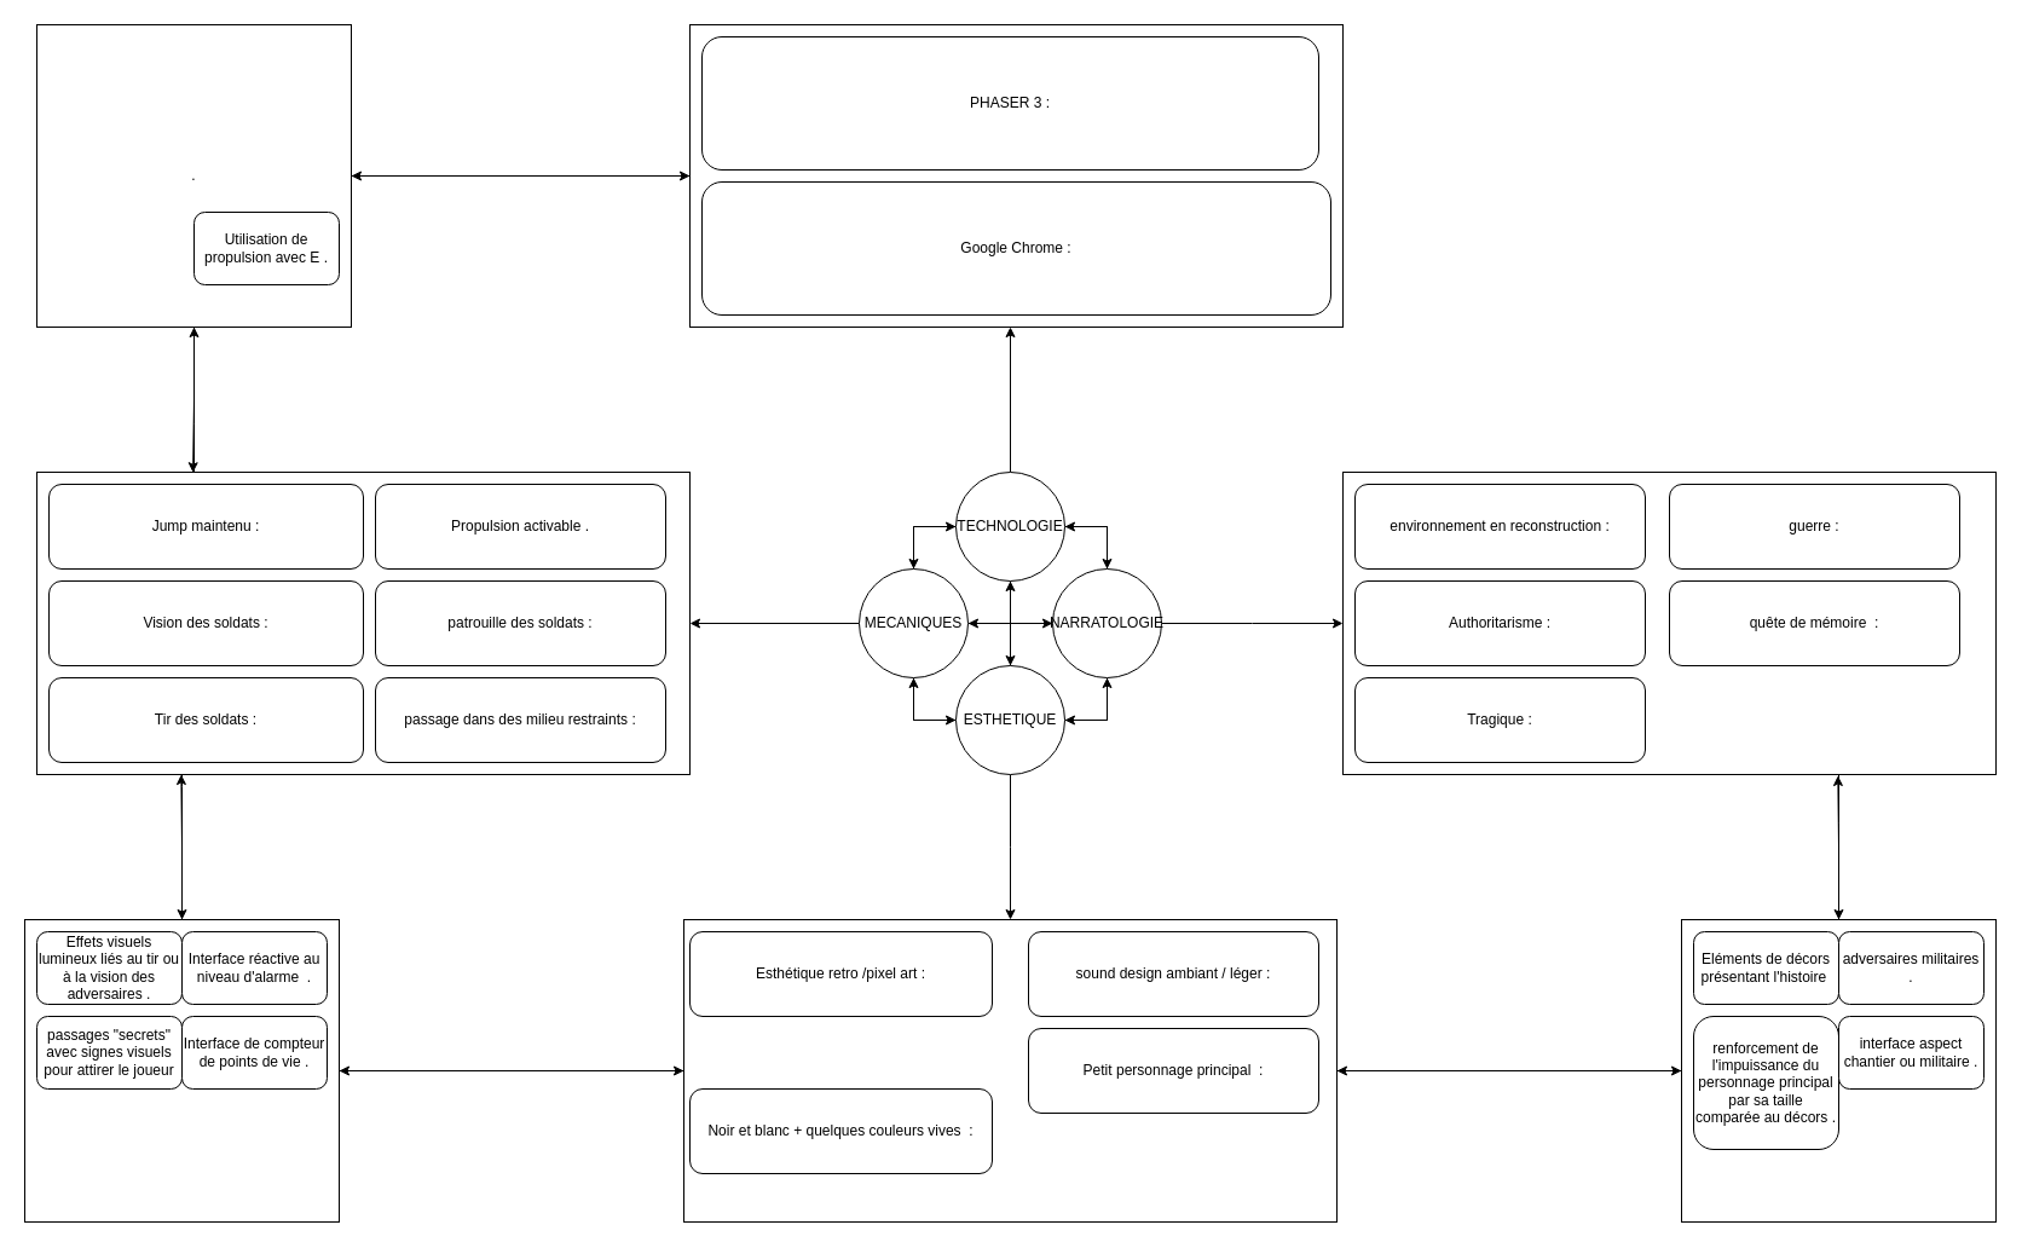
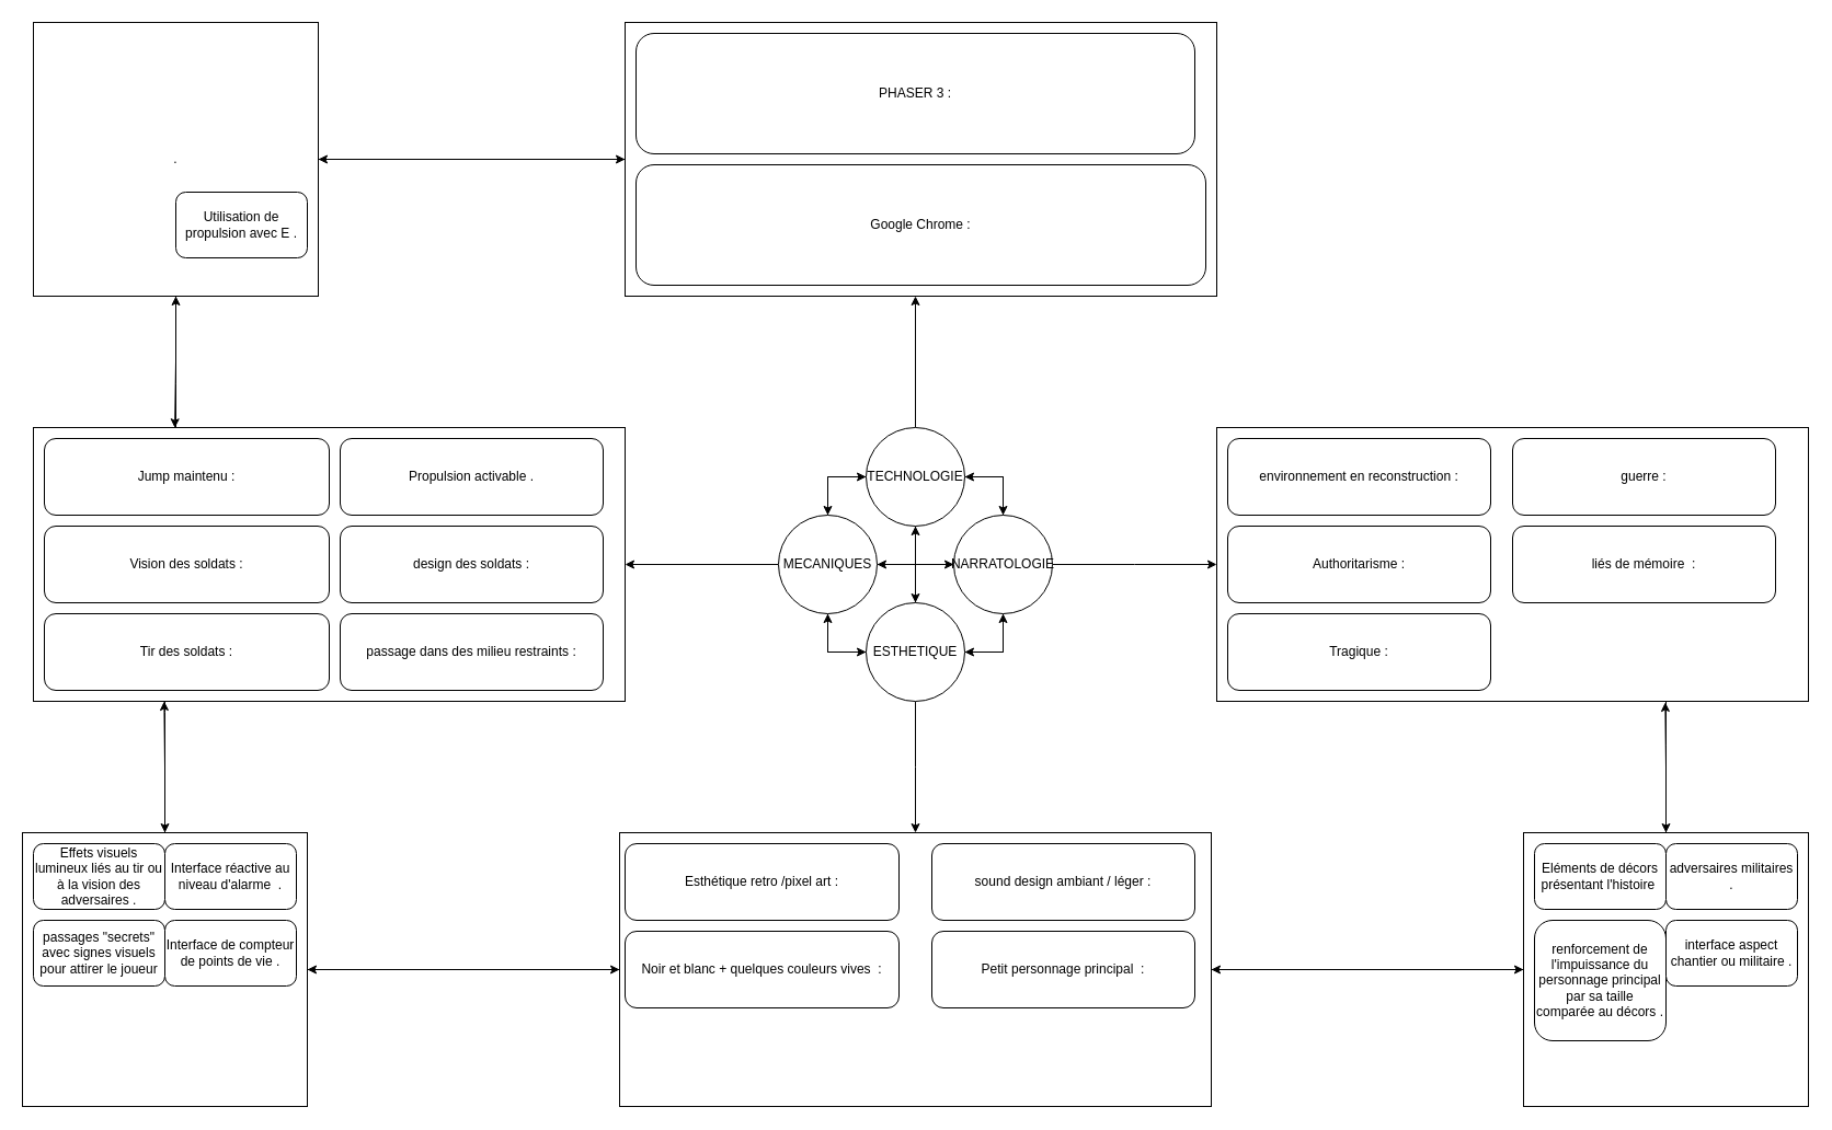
- <mxCell id="42" value="patrouille des soldats :" style="rounded=1;whiteSpace=wrap;html=1;" vertex="1" parent="1"><mxGeometry x="310" y="480" width="240" height="70" as="geometry" /></mxCell>
+ <mxCell id="42" value="design des soldats :" style="rounded=1;whiteSpace=wrap;html=1;" vertex="1" parent="1"><mxGeometry x="310" y="480" width="240" height="70" as="geometry" /></mxCell>
- <mxCell id="51" value="quête de mémoire&amp;nbsp; :" style="rounded=1;whiteSpace=wrap;html=1;" vertex="1" parent="1"><mxGeometry x="1380" y="480" width="240" height="70" as="geometry" /></mxCell>
+ <mxCell id="51" value="liés de mémoire&amp;nbsp; :" style="rounded=1;whiteSpace=wrap;html=1;" vertex="1" parent="1"><mxGeometry x="1380" y="480" width="240" height="70" as="geometry" /></mxCell>
- <mxCell id="56" value="Noir et blanc + quelques couleurs vives&amp;nbsp; :" style="rounded=1;whiteSpace=wrap;html=1;" vertex="1" parent="1"><mxGeometry x="570" y="900" width="250" height="70" as="geometry" /></mxCell>
+ <mxCell id="56" value="Noir et blanc + quelques couleurs vives&amp;nbsp; :" style="rounded=1;whiteSpace=wrap;html=1;" vertex="1" parent="1"><mxGeometry x="570" y="850" width="250" height="70" as="geometry" /></mxCell>
